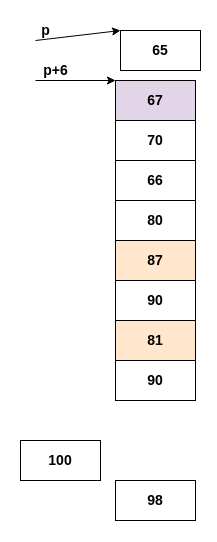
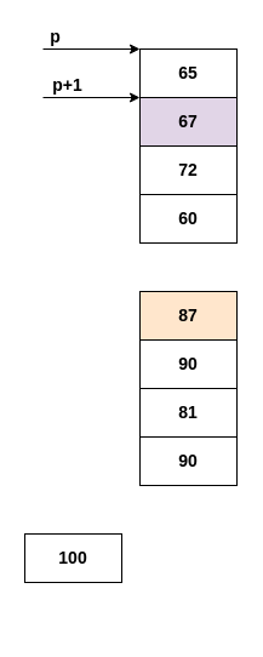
- <mxCell id="2" value="&lt;font style=&quot;font-size: 14px&quot;&gt;&lt;b&gt;65&lt;/b&gt;&lt;/font&gt;" style="rounded=0;whiteSpace=wrap;html=1;" vertex="1" parent="1"><mxGeometry x="120" y="30" width="80" height="40" as="geometry" /></mxCell>
+ <mxCell id="2" value="&lt;font style=&quot;font-size: 14px&quot;&gt;&lt;b&gt;65&lt;/b&gt;&lt;/font&gt;" style="rounded=0;whiteSpace=wrap;html=1;" vertex="1" parent="1"><mxGeometry x="115" y="40" width="80" height="40" as="geometry" /></mxCell>
- <mxCell id="16" value="&lt;font style=&quot;font-size: 14px&quot;&gt;&lt;b&gt;p+6&lt;/b&gt;&lt;/font&gt;" style="text;html=1;align=center;verticalAlign=middle;resizable=0;points=[];autosize=1;" vertex="1" parent="1"><mxGeometry x="35" y="60" width="40" height="20" as="geometry" /></mxCell>
+ <mxCell id="16" value="&lt;font style=&quot;font-size: 14px&quot;&gt;&lt;b&gt;p+1&lt;/b&gt;&lt;/font&gt;" style="text;html=1;align=center;verticalAlign=middle;resizable=0;points=[];autosize=1;" vertex="1" parent="1"><mxGeometry x="35" y="60" width="40" height="20" as="geometry" /></mxCell>
- <mxCell id="4" value="&lt;font style=&quot;font-size: 14px&quot;&gt;&lt;b&gt;70&lt;/b&gt;&lt;/font&gt;" style="rounded=0;whiteSpace=wrap;html=1;" vertex="1" parent="1"><mxGeometry x="115" y="120" width="80" height="40" as="geometry" /></mxCell>
+ <mxCell id="4" value="&lt;font style=&quot;font-size: 14px&quot;&gt;&lt;b&gt;72&lt;/b&gt;&lt;/font&gt;" style="rounded=0;whiteSpace=wrap;html=1;" vertex="1" parent="1"><mxGeometry x="115" y="120" width="80" height="40" as="geometry" /></mxCell>
- <mxCell id="5" value="&lt;font style=&quot;font-size: 14px&quot;&gt;&lt;b&gt;66&lt;/b&gt;&lt;/font&gt;" style="rounded=0;whiteSpace=wrap;html=1;" vertex="1" parent="1"><mxGeometry x="115" y="160" width="80" height="40" as="geometry" /></mxCell>
+ <mxCell id="5" value="&lt;font style=&quot;font-size: 14px&quot;&gt;&lt;b&gt;60&lt;/b&gt;&lt;/font&gt;" style="rounded=0;whiteSpace=wrap;html=1;" vertex="1" parent="1"><mxGeometry x="115" y="160" width="80" height="40" as="geometry" /></mxCell>
- <mxCell id="6" value="&lt;font style=&quot;font-size: 14px&quot;&gt;&lt;b&gt;80&lt;/b&gt;&lt;/font&gt;" style="rounded=0;whiteSpace=wrap;html=1;" vertex="1" parent="1"><mxGeometry x="115" y="200" width="80" height="40" as="geometry" /></mxCell>
- <mxCell id="9" value="&lt;font style=&quot;font-size: 14px&quot;&gt;&lt;b&gt;81&lt;/b&gt;&lt;/font&gt;" style="rounded=0;whiteSpace=wrap;html=1;fillColor=#ffe6cc;" vertex="1" parent="1"><mxGeometry x="115" y="320" width="80" height="40" as="geometry" /></mxCell>
+ <mxCell id="9" value="&lt;font style=&quot;font-size: 14px&quot;&gt;&lt;b&gt;81&lt;/b&gt;&lt;/font&gt;" style="rounded=0;whiteSpace=wrap;html=1;" vertex="1" parent="1"><mxGeometry x="115" y="320" width="80" height="40" as="geometry" /></mxCell>
- <mxCell id="12" value="&lt;font style=&quot;font-size: 14px&quot;&gt;&lt;b&gt;98&lt;/b&gt;&lt;/font&gt;" style="rounded=0;whiteSpace=wrap;html=1;" vertex="1" parent="1"><mxGeometry x="115" y="480" width="80" height="40" as="geometry" /></mxCell>
